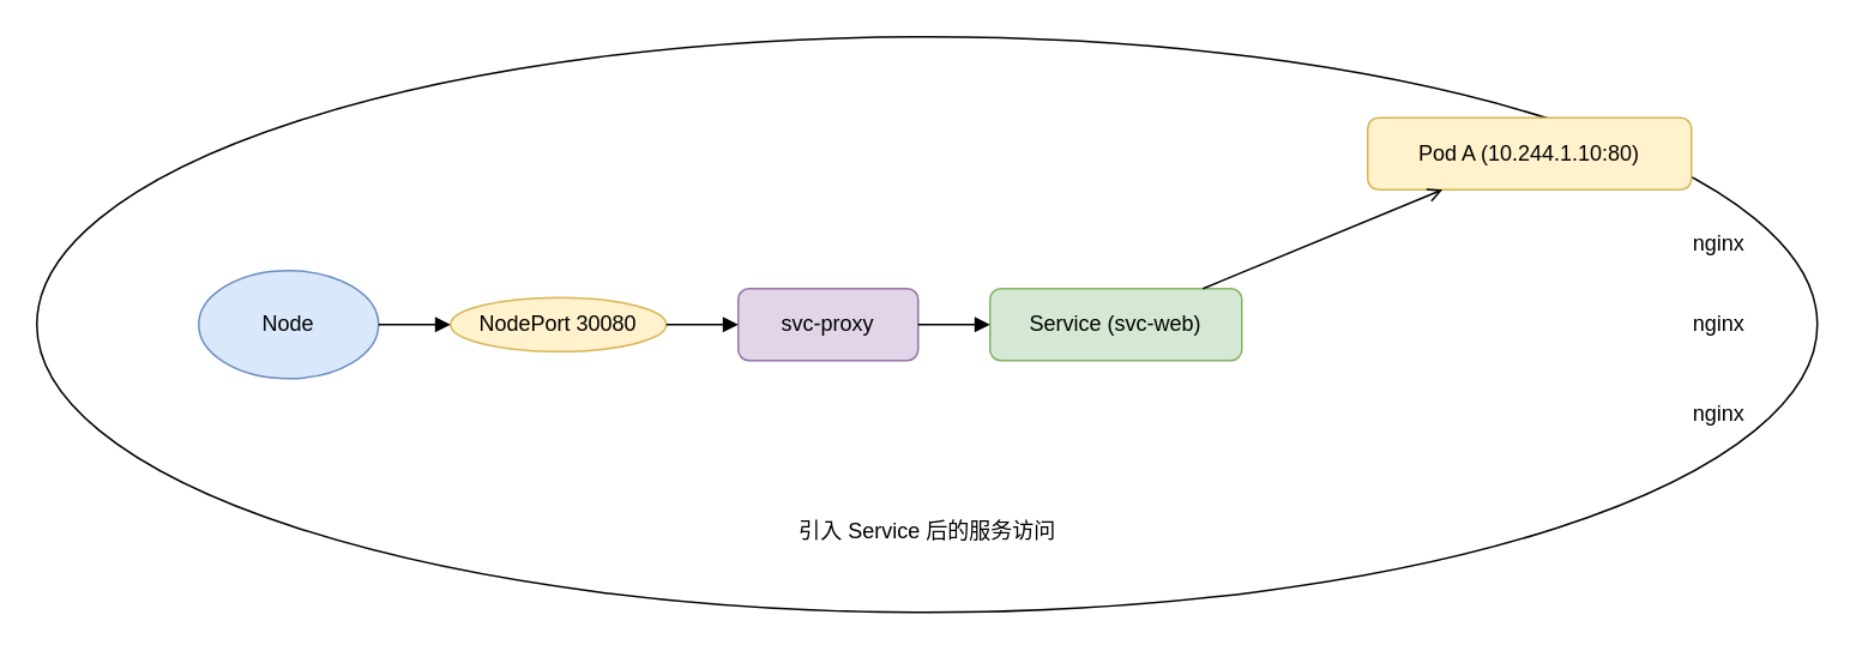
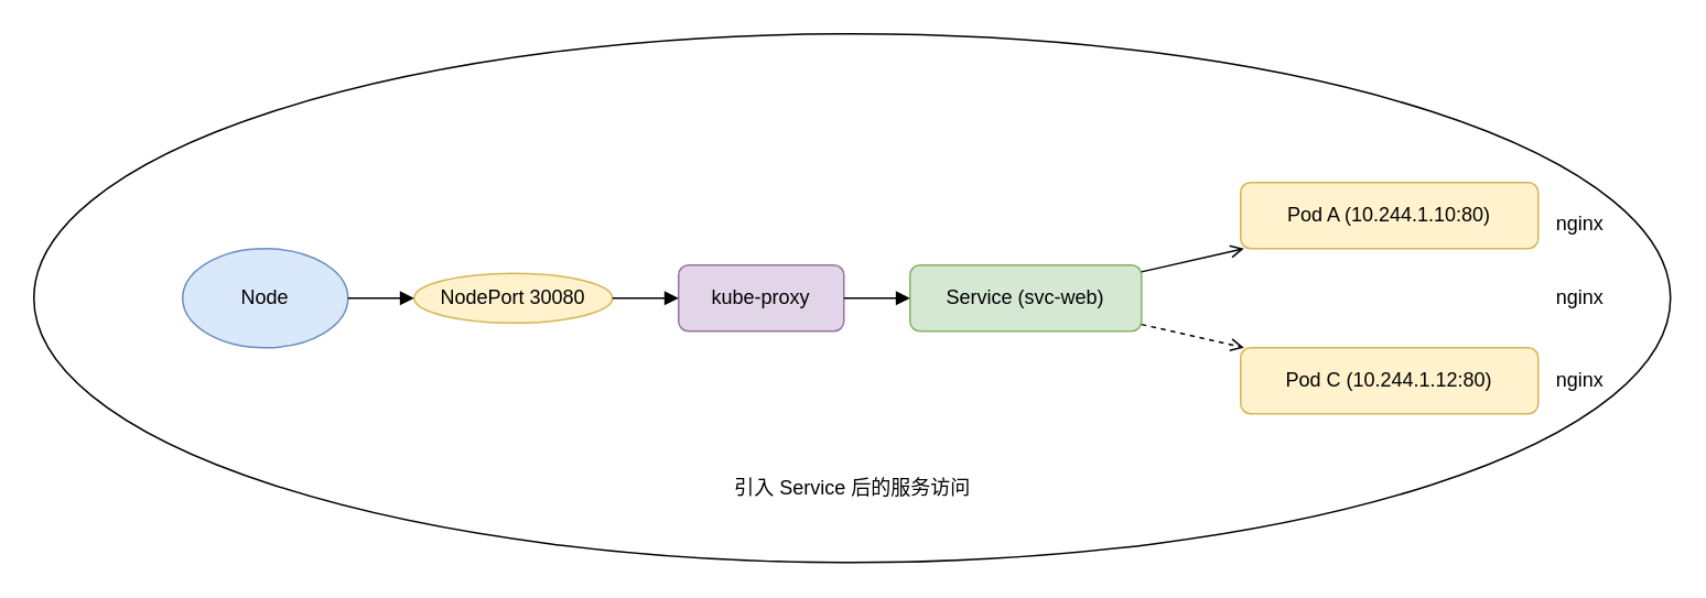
- <mxCell id="7" value="Pod A (10.244.1.10:80)" style="rounded=1;whiteSpace=wrap;html=1;fillColor=#fff2cc;strokeColor=#d6b656;" vertex="1" parent="1"><mxGeometry x="760" y="65" width="180" height="40" as="geometry" /></mxCell>
+ <mxCell id="7" value="Pod A (10.244.1.10:80)" style="rounded=1;whiteSpace=wrap;html=1;fillColor=#fff2cc;strokeColor=#d6b656;" vertex="1" parent="1"><mxGeometry x="750" y="110" width="180" height="40" as="geometry" /></mxCell>
- <mxCell id="5" value="svc-proxy" style="rounded=1;whiteSpace=wrap;html=1;fillColor=#e1d5e7;strokeColor=#9673a6;" vertex="1" parent="1"><mxGeometry x="410" y="160" width="100" height="40" as="geometry" /></mxCell>
+ <mxCell id="5" value="kube-proxy" style="rounded=1;whiteSpace=wrap;html=1;fillColor=#e1d5e7;strokeColor=#9673a6;" vertex="1" parent="1"><mxGeometry x="410" y="160" width="100" height="40" as="geometry" /></mxCell>
+ <mxCell id="13" style="endArrow=open;html=1;dashed=1;" edge="1" parent="1" source="6" target="8"><mxGeometry relative="1" as="geometry" /></mxCell>
+ <mxCell id="8" value="Pod C (10.244.1.12:80)" style="rounded=1;whiteSpace=wrap;html=1;fillColor=#fff2cc;strokeColor=#d6b656;" vertex="1" parent="1"><mxGeometry x="750" y="210" width="180" height="40" as="geometry" /></mxCell>
